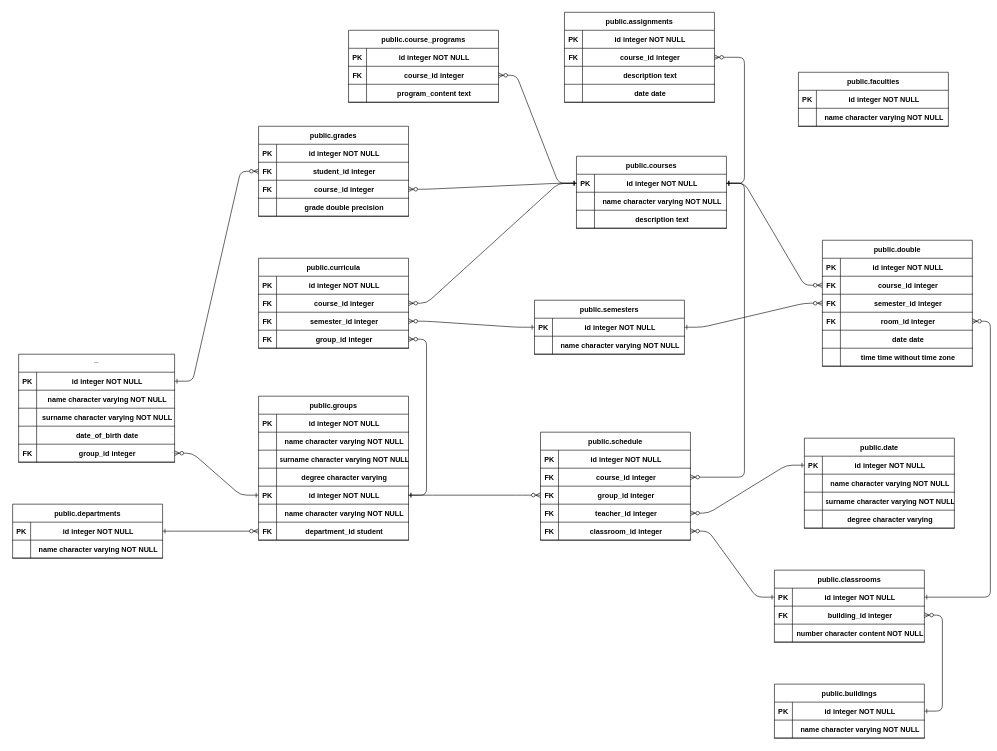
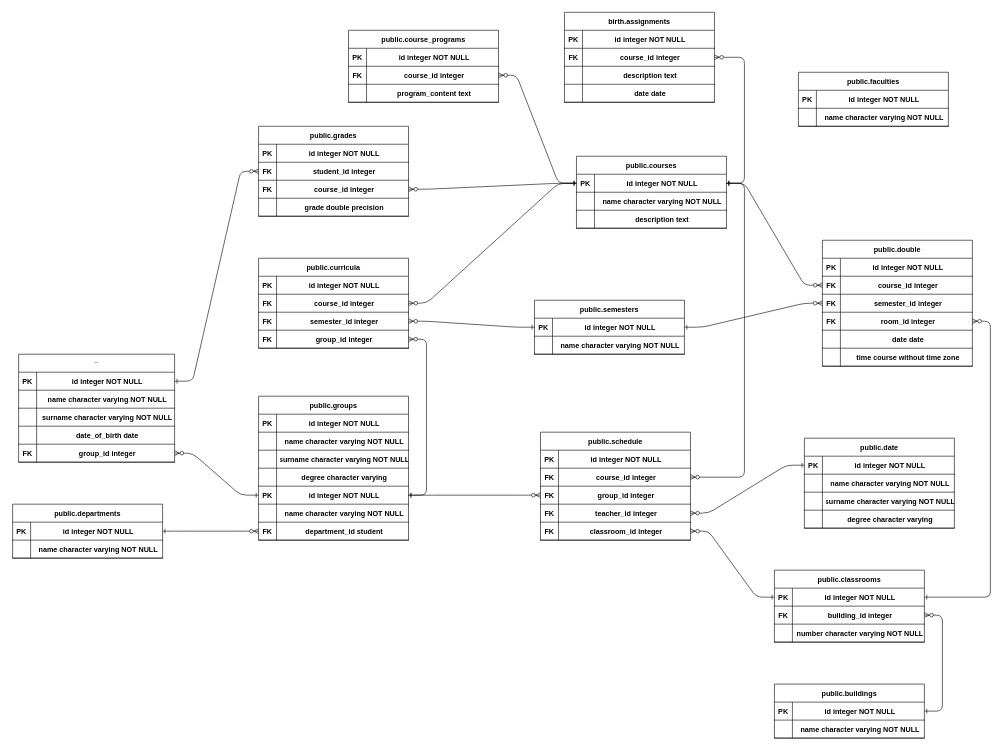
- <mxCell id="2" value="public.assignments" style="shape=table;startSize=30;container=1;collapsible=1;childLayout=tableLayout;fixedRows=1;rowLines=0;fontStyle=1;align=center;resizeLast=1;" parent="1" vertex="1"><mxGeometry x="940" y="20" width="250" height="150" as="geometry" /></mxCell>
+ <mxCell id="2" value="birth.assignments" style="shape=table;startSize=30;container=1;collapsible=1;childLayout=tableLayout;fixedRows=1;rowLines=0;fontStyle=1;align=center;resizeLast=1;" parent="1" vertex="1"><mxGeometry x="940" y="20" width="250" height="150" as="geometry" /></mxCell>
- <mxCell id="90" value="time time without time zone " style="shape=partialRectangle;overflow=hidden;connectable=0;fillColor=none;top=0;left=0;bottom=0;right=0;align=center;spacingLeft=6;fontStyle=1;" parent="88" vertex="1"><mxGeometry x="30" width="220" height="30" as="geometry"><mxRectangle width="220" height="30" as="alternateBounds" /></mxGeometry></mxCell>
+ <mxCell id="90" value="time course without time zone " style="shape=partialRectangle;overflow=hidden;connectable=0;fillColor=none;top=0;left=0;bottom=0;right=0;align=center;spacingLeft=6;fontStyle=1;" parent="88" vertex="1"><mxGeometry x="30" width="220" height="30" as="geometry"><mxRectangle width="220" height="30" as="alternateBounds" /></mxGeometry></mxCell>
- <mxCell id="31" value="number character content NOT NULL" style="shape=partialRectangle;overflow=hidden;connectable=0;fillColor=none;top=0;left=0;bottom=0;right=0;align=center;spacingLeft=6;fontStyle=1;" parent="29" vertex="1"><mxGeometry x="30" width="220" height="30" as="geometry"><mxRectangle width="220" height="30" as="alternateBounds" /></mxGeometry></mxCell>
+ <mxCell id="31" value="number character varying NOT NULL" style="shape=partialRectangle;overflow=hidden;connectable=0;fillColor=none;top=0;left=0;bottom=0;right=0;align=center;spacingLeft=6;fontStyle=1;" parent="29" vertex="1"><mxGeometry x="30" width="220" height="30" as="geometry"><mxRectangle width="220" height="30" as="alternateBounds" /></mxGeometry></mxCell>
